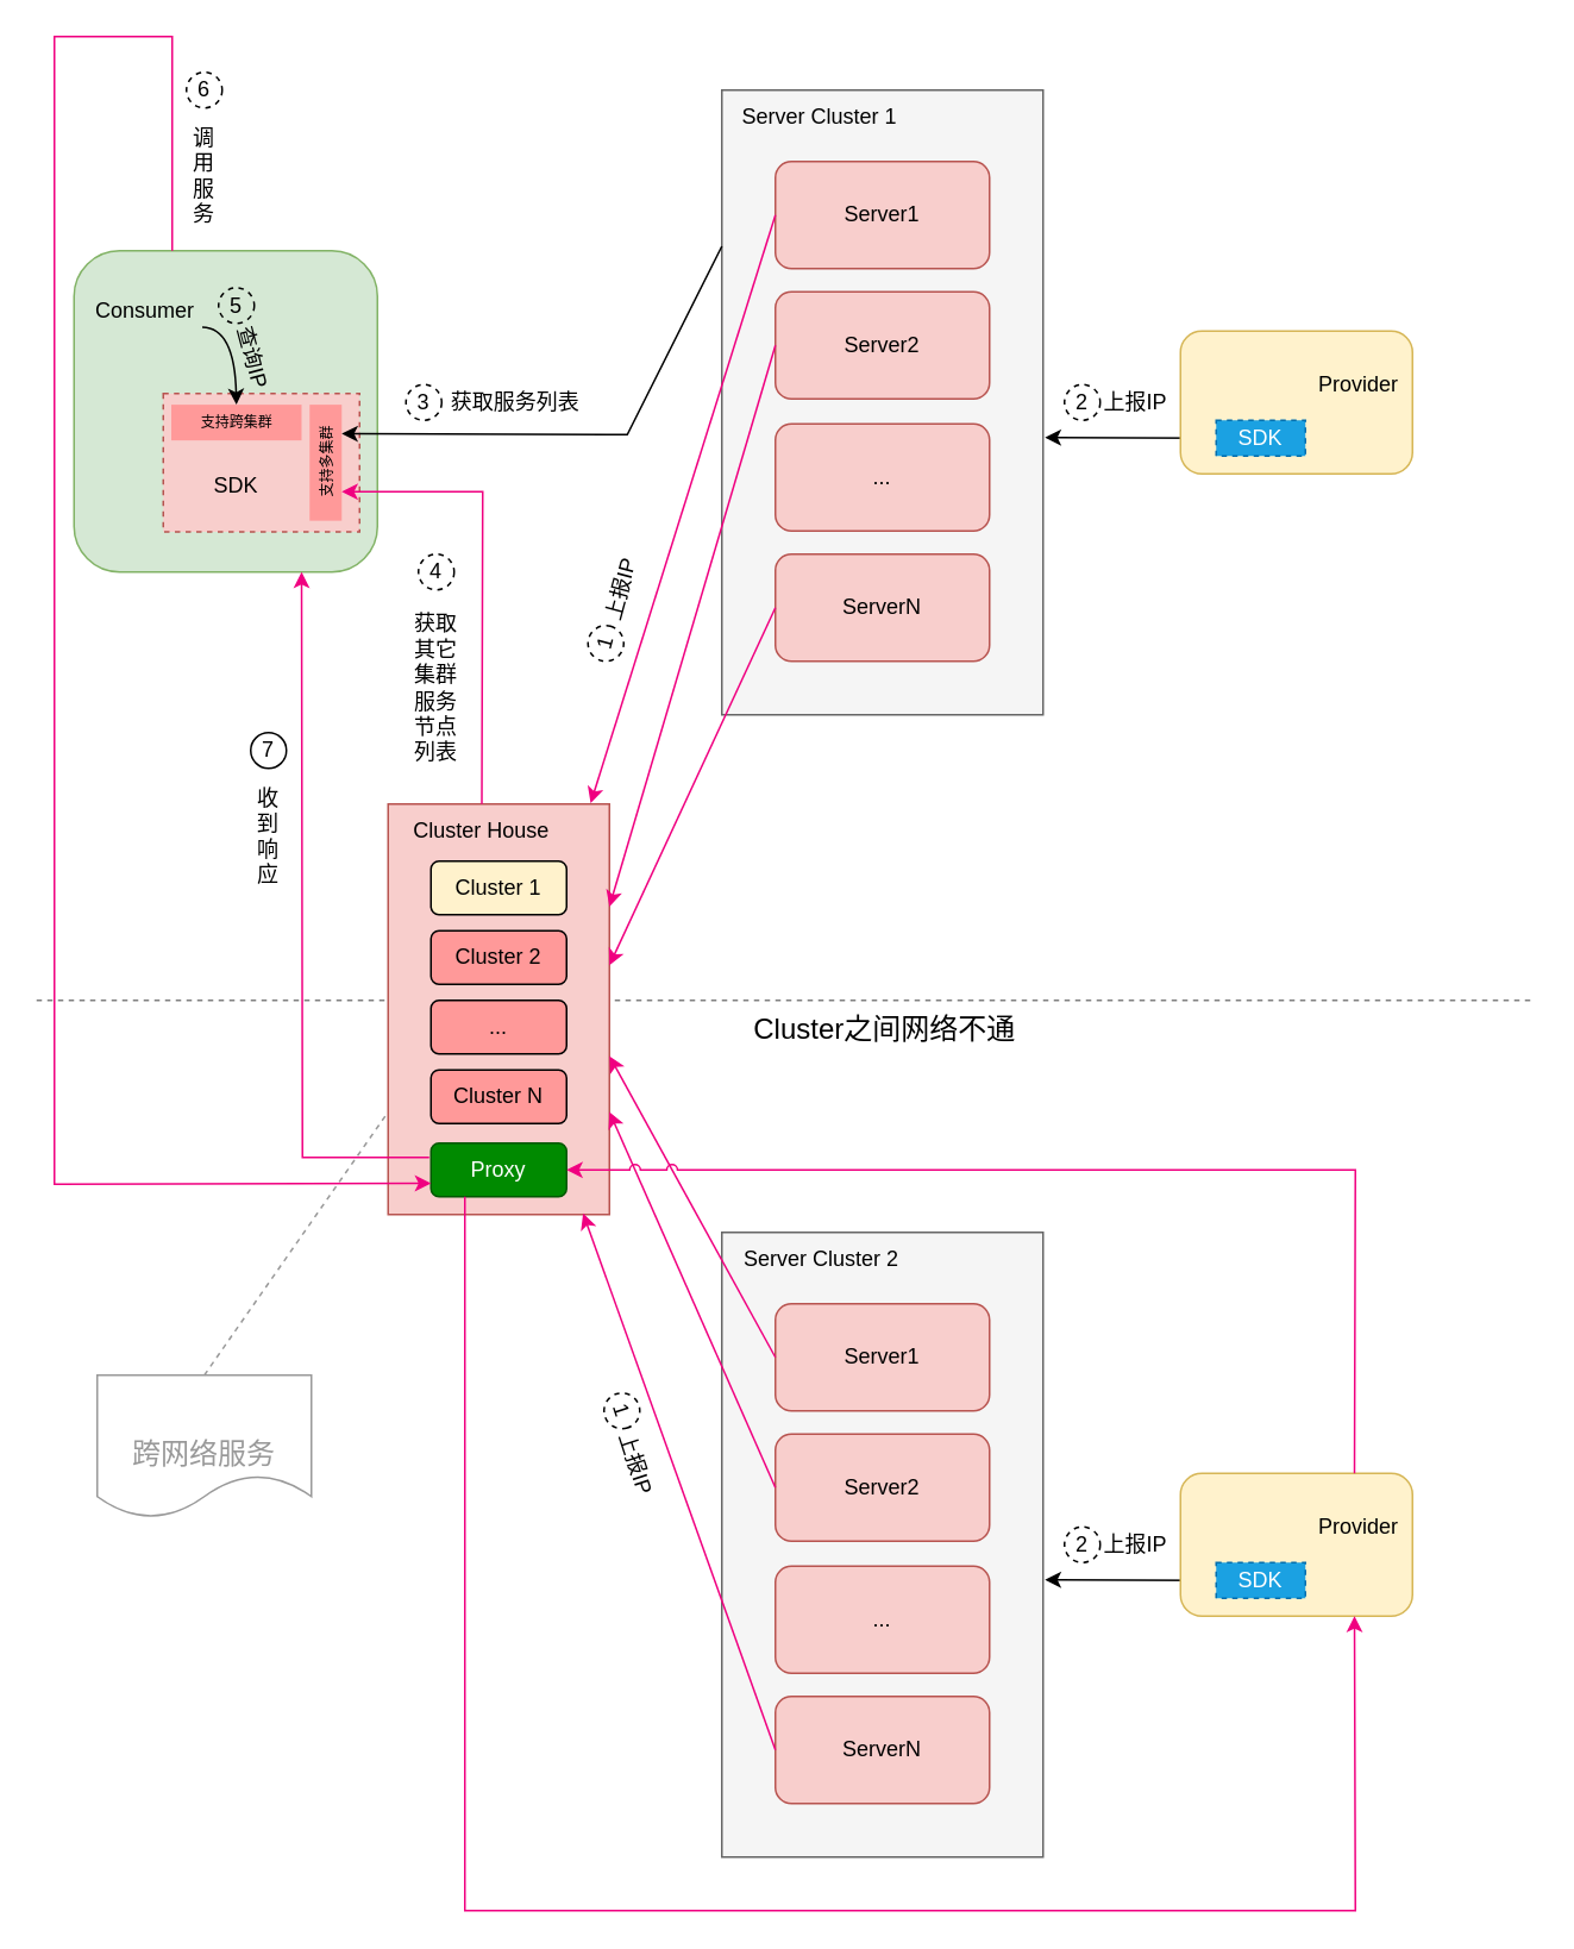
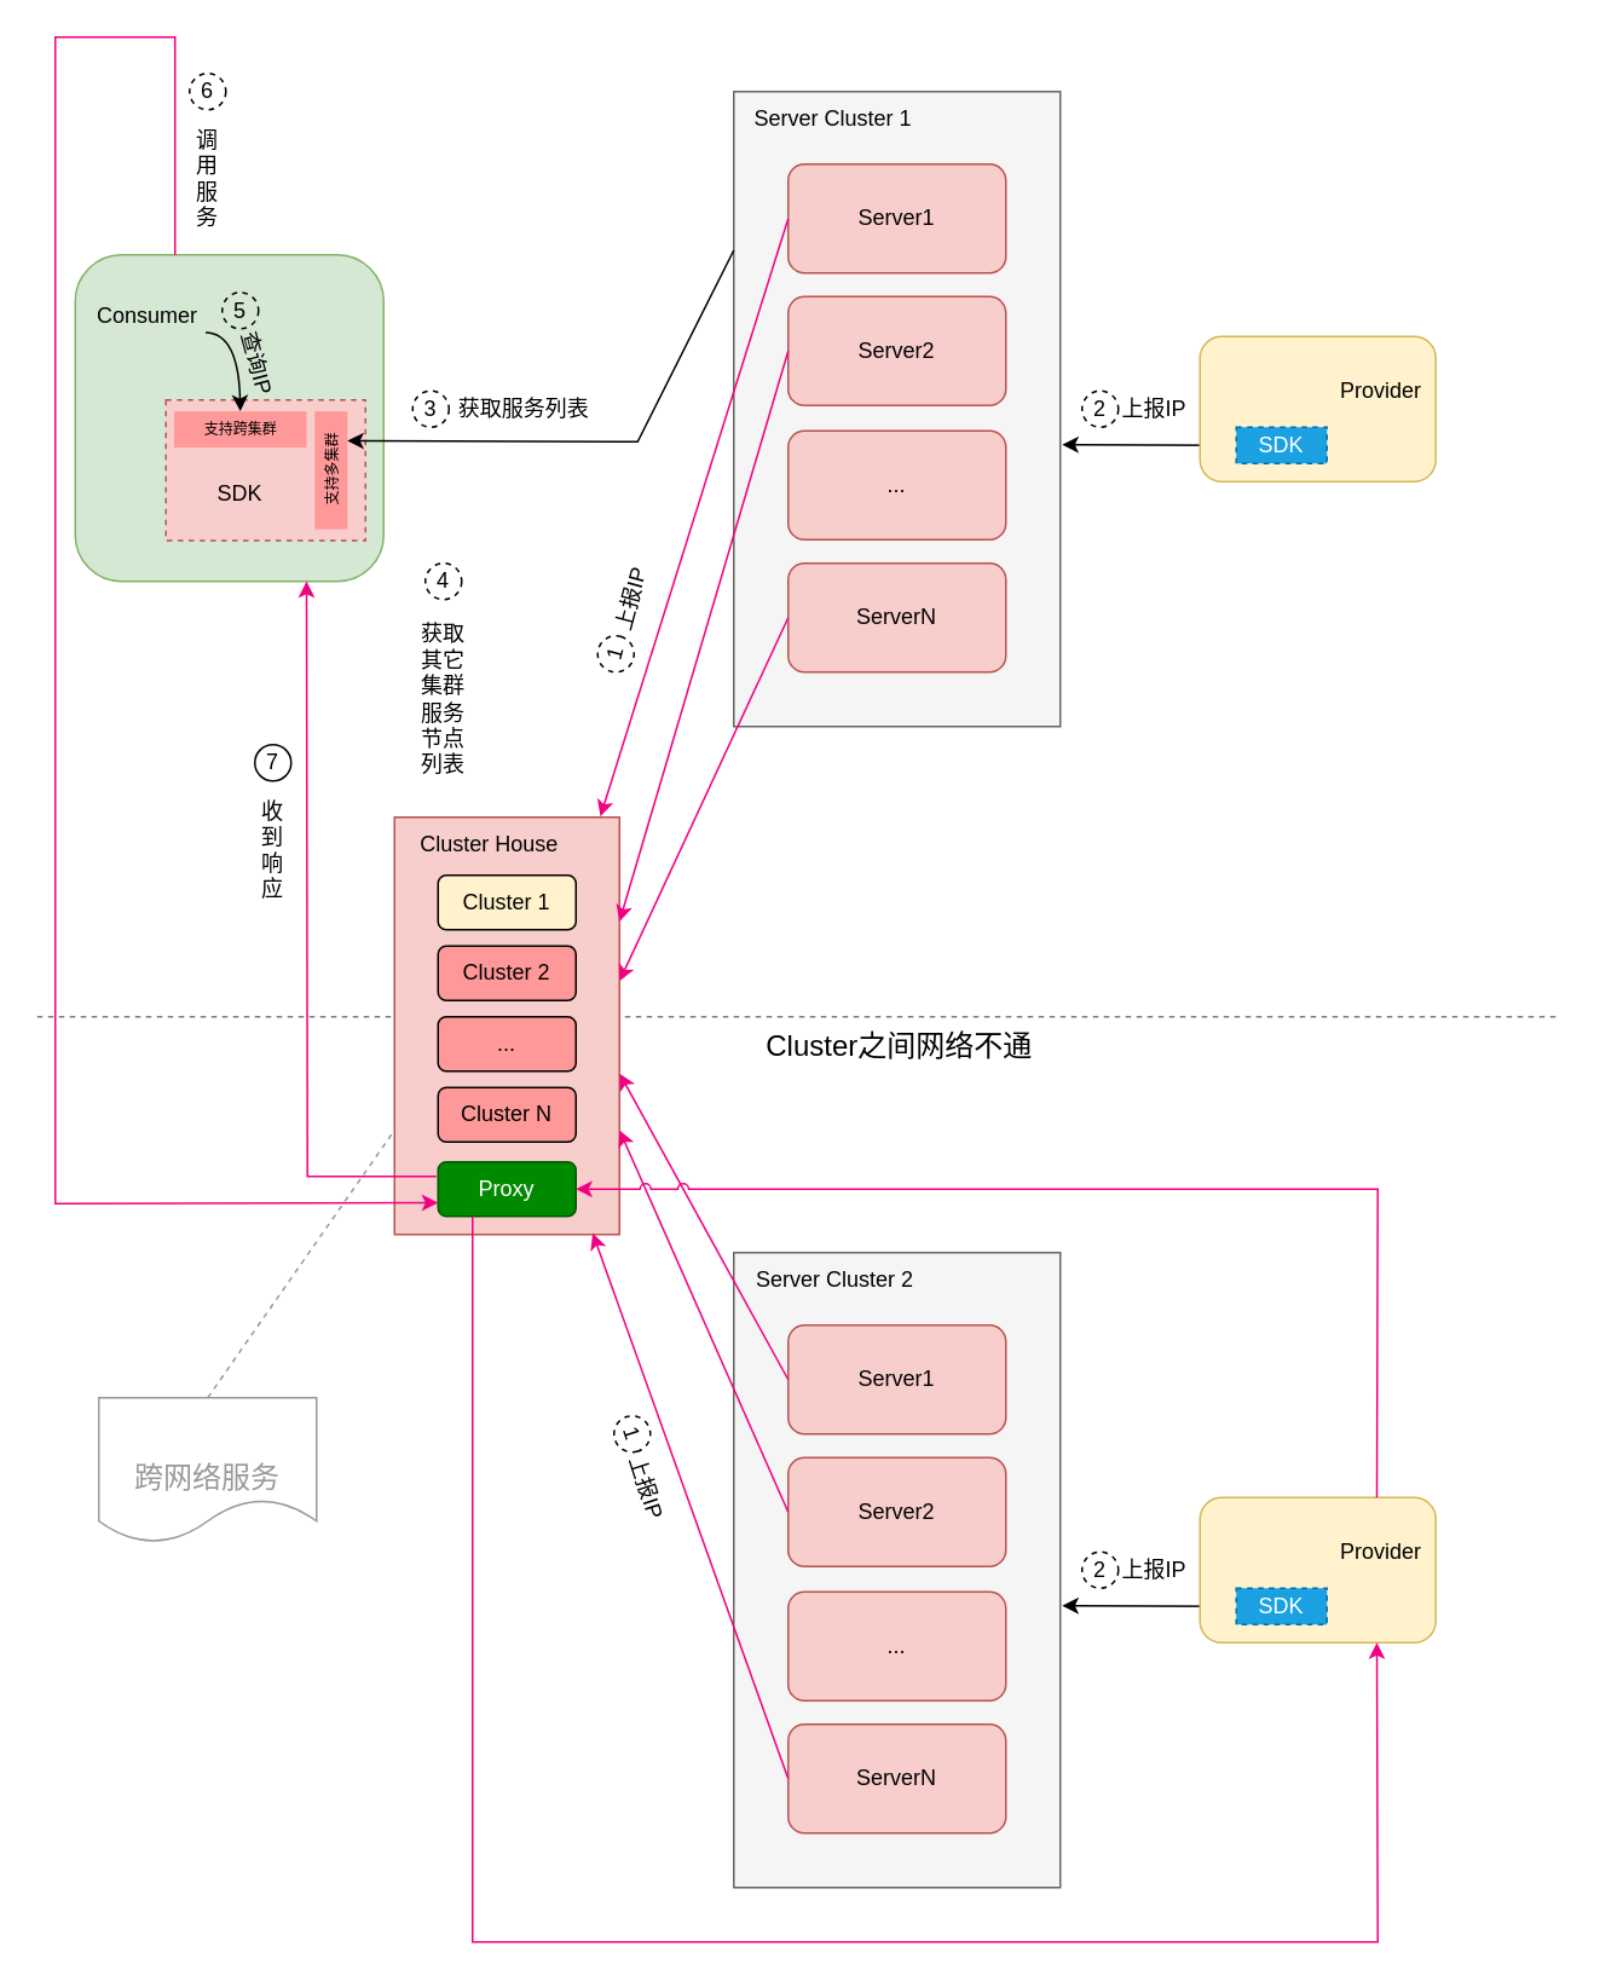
- <mxCell id="67" value="" style="endArrow=classic;html=1;rounded=0;exitX=0.5;exitY=0;exitDx=0;exitDy=0;entryX=1;entryY=0.75;entryDx=0;entryDy=0;strokeColor=#F00080;" edge="1" parent="1" source="30" target="61"><mxGeometry width="50" height="50" relative="1" as="geometry"><mxPoint x="444" y="130" as="sourcePoint" /><mxPoint x="340.46" y="459.62" as="targetPoint" /><Array as="points"><mxPoint x="270" y="275" /></Array></mxGeometry></mxCell>
